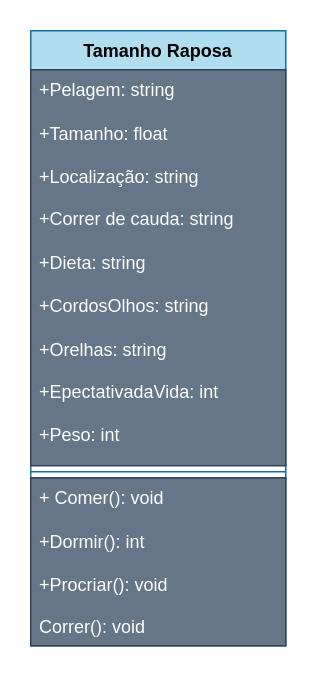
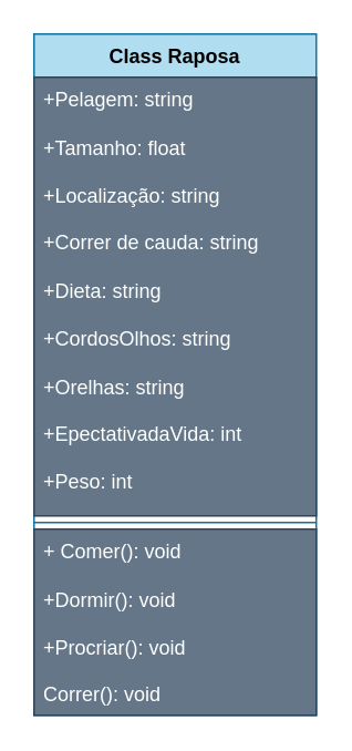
- <mxCell id="2" value="Tamanho Raposa" style="swimlane;fontStyle=1;align=center;verticalAlign=top;childLayout=stackLayout;horizontal=1;startSize=26;horizontalStack=0;resizeParent=1;resizeParentMax=0;resizeLast=0;collapsible=1;marginBottom=0;whiteSpace=wrap;html=1;fillColor=#b1ddf0;strokeColor=#10739e;" vertex="1" parent="1"><mxGeometry x="20" y="20" width="170" height="410" as="geometry" /></mxCell>
+ <mxCell id="2" value="Class Raposa" style="swimlane;fontStyle=1;align=center;verticalAlign=top;childLayout=stackLayout;horizontal=1;startSize=26;horizontalStack=0;resizeParent=1;resizeParentMax=0;resizeLast=0;collapsible=1;marginBottom=0;whiteSpace=wrap;html=1;fillColor=#b1ddf0;strokeColor=#10739e;" vertex="1" parent="1"><mxGeometry x="20" y="20" width="170" height="410" as="geometry" /></mxCell>
- <mxCell id="5" value="+ Comer(): void&lt;br&gt;&lt;br&gt;+Dormir(): int&lt;br&gt;&lt;br&gt;+Procriar(): void&lt;br&gt;&lt;br&gt;Correr(): void&lt;br&gt;&lt;br&gt;+FazerSom(): void" style="text;strokeColor=#314354;fillColor=#647687;align=left;verticalAlign=top;spacingLeft=4;spacingRight=4;overflow=hidden;rotatable=0;points=[[0,0.5],[1,0.5]];portConstraint=eastwest;whiteSpace=wrap;html=1;fontColor=#ffffff;" vertex="1" parent="2"><mxGeometry y="298" width="170" height="112" as="geometry" /></mxCell>
+ <mxCell id="5" value="+ Comer(): void&lt;br&gt;&lt;br&gt;+Dormir(): void&lt;br&gt;&lt;br&gt;+Procriar(): void&lt;br&gt;&lt;br&gt;Correr(): void&lt;br&gt;&lt;br&gt;+FazerSom(): void" style="text;strokeColor=#314354;fillColor=#647687;align=left;verticalAlign=top;spacingLeft=4;spacingRight=4;overflow=hidden;rotatable=0;points=[[0,0.5],[1,0.5]];portConstraint=eastwest;whiteSpace=wrap;html=1;fontColor=#ffffff;" vertex="1" parent="2"><mxGeometry y="298" width="170" height="112" as="geometry" /></mxCell>
